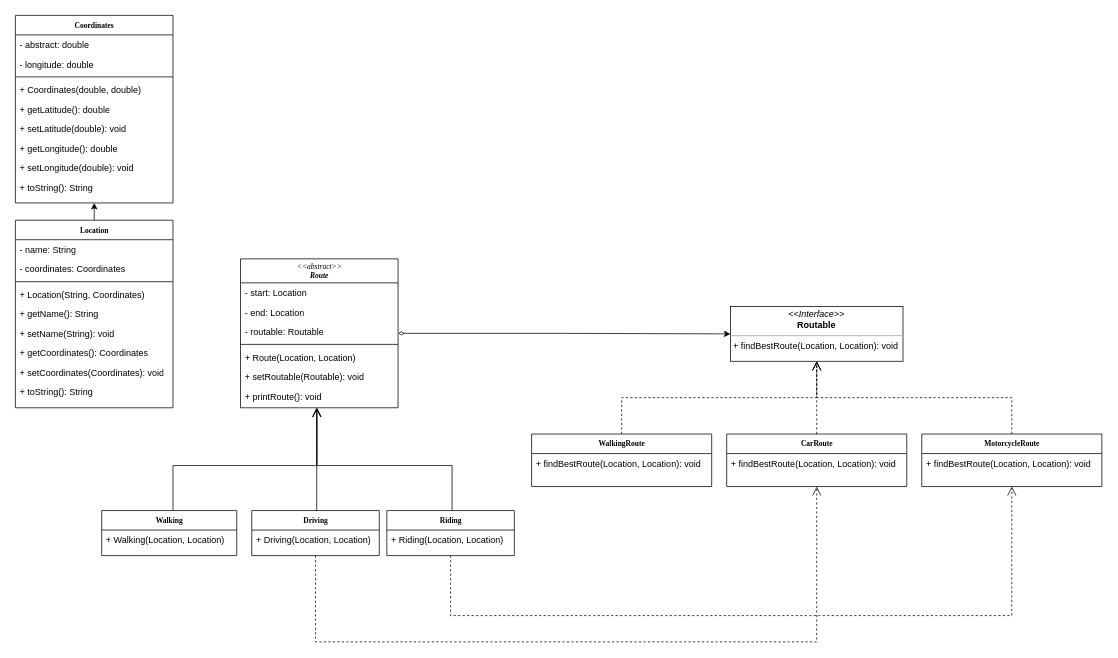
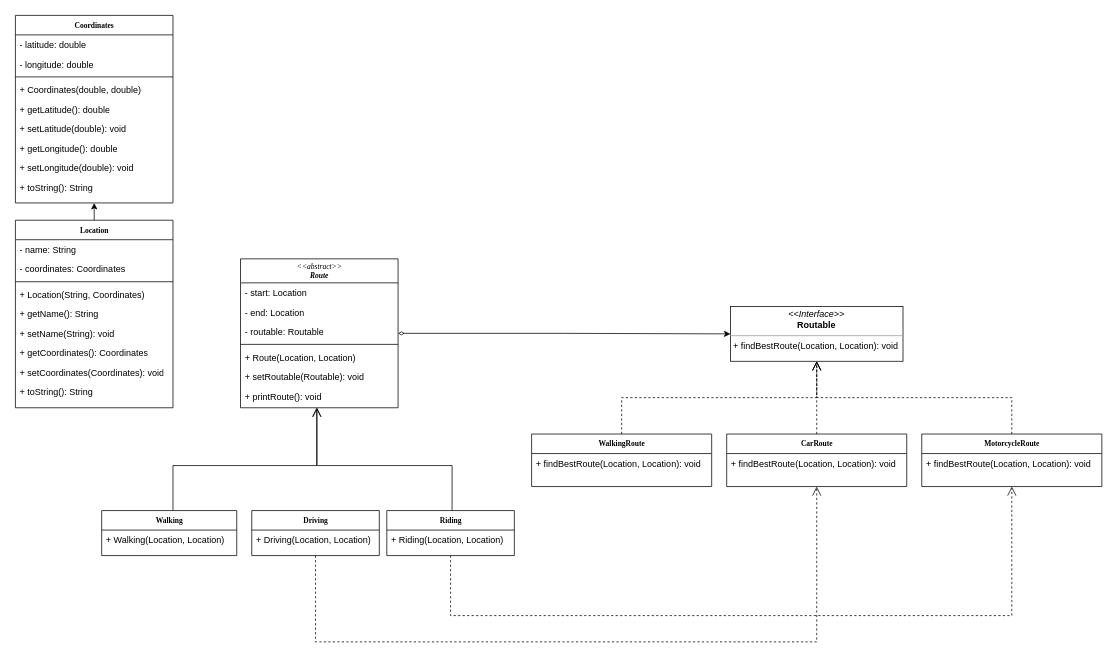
- <mxCell id="14" value="- abstract: double" style="text;html=1;strokeColor=none;fillColor=none;align=left;verticalAlign=top;spacingLeft=4;spacingRight=4;whiteSpace=wrap;overflow=hidden;rotatable=0;points=[[0,0.5],[1,0.5]];portConstraint=eastwest;" vertex="1" parent="13"><mxGeometry y="26" width="210" height="26" as="geometry" /></mxCell>
+ <mxCell id="14" value="- latitude: double" style="text;html=1;strokeColor=none;fillColor=none;align=left;verticalAlign=top;spacingLeft=4;spacingRight=4;whiteSpace=wrap;overflow=hidden;rotatable=0;points=[[0,0.5],[1,0.5]];portConstraint=eastwest;" vertex="1" parent="13"><mxGeometry y="26" width="210" height="26" as="geometry" /></mxCell>
- <mxCell id="50" style="edgeStyle=orthogonalEdgeStyle;rounded=0;html=1;exitX=0.5;exitY=0;labelBackgroundColor=none;startFill=0;endArrow=open;endFill=0;endSize=10;fontFamily=Verdana;fontSize=10;exitDx=0;exitDy=0;entryX=0.484;entryY=1.112;entryDx=0;entryDy=0;entryPerimeter=0;" edge="1" parent="1" source="45" target="31"><mxGeometry relative="1" as="geometry"><Array as="points"><mxPoint x="422" y="680" /></Array><mxPoint x="460" y="657" as="sourcePoint" /><mxPoint x="742" y="523" as="targetPoint" /></mxGeometry></mxCell>
